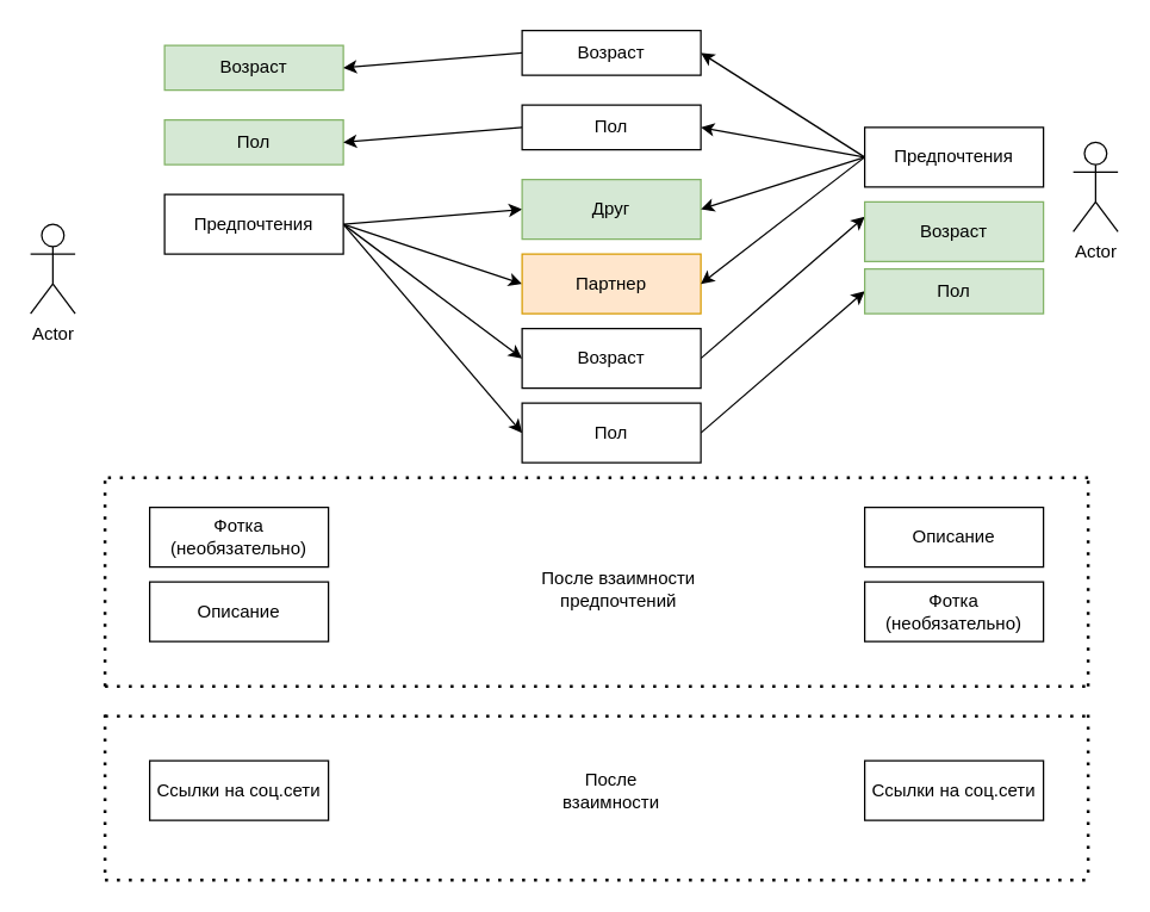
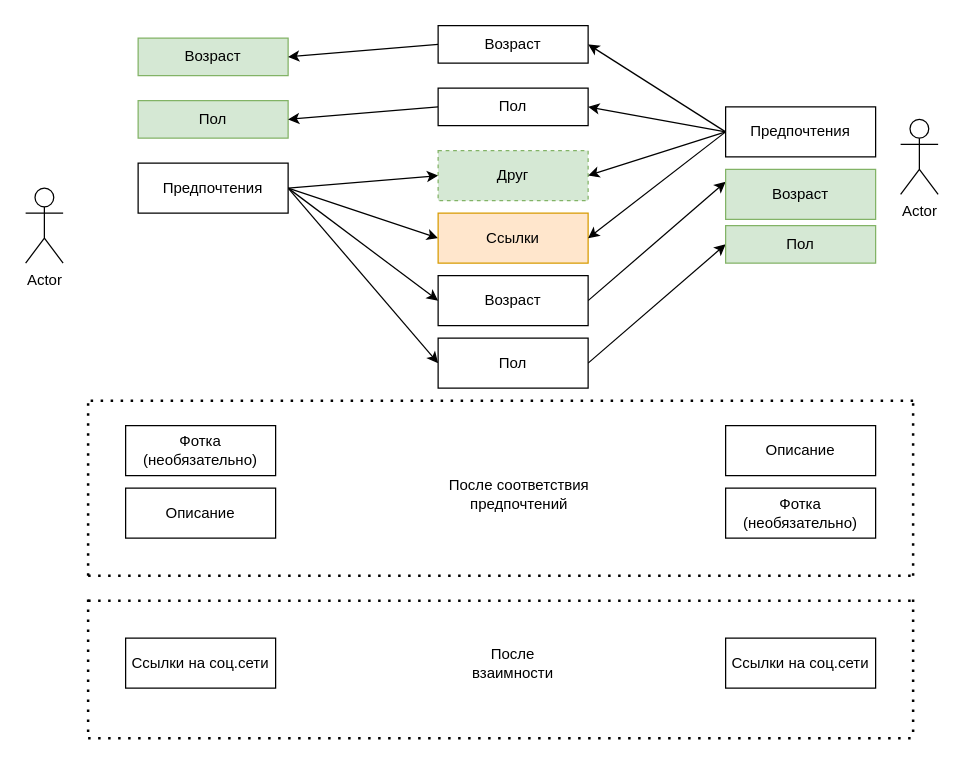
- <mxCell id="11" value="Друг" style="rounded=0;whiteSpace=wrap;html=1;fillColor=#d5e8d4;strokeColor=#82b366;" vertex="1" parent="1"><mxGeometry x="350" y="120" width="120" height="40" as="geometry" /></mxCell>
+ <mxCell id="11" value="Друг" style="rounded=0;whiteSpace=wrap;html=1;fillColor=#d5e8d4;strokeColor=#82b366;dashed=1;" vertex="1" parent="1"><mxGeometry x="350" y="120" width="120" height="40" as="geometry" /></mxCell>
- <mxCell id="12" value="Партнер" style="rounded=0;whiteSpace=wrap;html=1;fillColor=#ffe6cc;strokeColor=#d79b00;" vertex="1" parent="1"><mxGeometry x="350" y="170" width="120" height="40" as="geometry" /></mxCell>
+ <mxCell id="12" value="Ссылки" style="rounded=0;whiteSpace=wrap;html=1;fillColor=#ffe6cc;strokeColor=#d79b00;" vertex="1" parent="1"><mxGeometry x="350" y="170" width="120" height="40" as="geometry" /></mxCell>
- <mxCell id="38" value="После взаимности предпочтений" style="text;html=1;strokeColor=none;fillColor=none;align=center;verticalAlign=middle;whiteSpace=wrap;rounded=0;" vertex="1" parent="1"><mxGeometry x="340" y="370" width="150" height="50" as="geometry" /></mxCell>
+ <mxCell id="38" value="После соответствия предпочтений" style="text;html=1;strokeColor=none;fillColor=none;align=center;verticalAlign=middle;whiteSpace=wrap;rounded=0;" vertex="1" parent="1"><mxGeometry x="340" y="370" width="150" height="50" as="geometry" /></mxCell>
